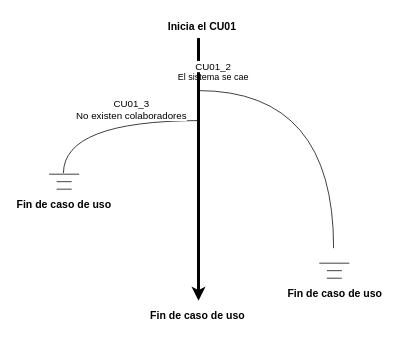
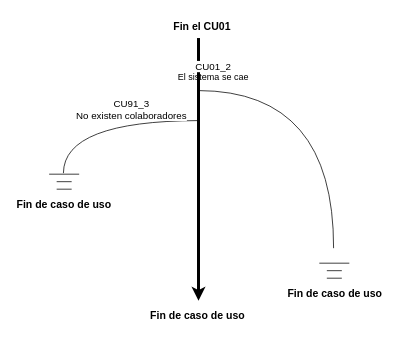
- <mxCell id="3" value="&lt;b&gt;&lt;font style=&quot;font-size: 14px;&quot;&gt;Inicia el CU01&lt;/font&gt;&lt;/b&gt;" style="text;html=1;align=center;verticalAlign=middle;whiteSpace=wrap;rounded=0;" vertex="1" parent="1"><mxGeometry x="204" y="20" width="130" height="30" as="geometry" /></mxCell>
+ <mxCell id="3" value="&lt;b&gt;&lt;font style=&quot;font-size: 14px;&quot;&gt;Fin el CU01&lt;/font&gt;&lt;/b&gt;" style="text;html=1;align=center;verticalAlign=middle;whiteSpace=wrap;rounded=0;" vertex="1" parent="1"><mxGeometry x="204" y="20" width="130" height="30" as="geometry" /></mxCell>
- <mxCell id="16" value="&lt;span style=&quot;font-family: Arial; font-size: 13px; white-space-collapse: preserve; background-color: rgb(255, 255, 255);&quot;&gt;CU01_3&lt;/span&gt;&lt;div&gt;&lt;span style=&quot;font-family: Arial; font-size: 13px; white-space-collapse: preserve; background-color: rgb(255, 255, 255);&quot;&gt;No existen colaboradores&lt;/span&gt;&lt;br&gt;&lt;div&gt;&lt;/div&gt;&lt;/div&gt;" style="text;html=1;align=center;verticalAlign=middle;whiteSpace=wrap;rounded=0;" vertex="1" parent="1"><mxGeometry x="84" y="130" width="182" height="30" as="geometry" /></mxCell>
+ <mxCell id="16" value="&lt;span style=&quot;font-family: Arial; font-size: 13px; white-space-collapse: preserve; background-color: rgb(255, 255, 255);&quot;&gt;CU91_3&lt;/span&gt;&lt;div&gt;&lt;span style=&quot;font-family: Arial; font-size: 13px; white-space-collapse: preserve; background-color: rgb(255, 255, 255);&quot;&gt;No existen colaboradores&lt;/span&gt;&lt;br&gt;&lt;div&gt;&lt;/div&gt;&lt;/div&gt;" style="text;html=1;align=center;verticalAlign=middle;whiteSpace=wrap;rounded=0;" vertex="1" parent="1"><mxGeometry x="84" y="130" width="182" height="30" as="geometry" /></mxCell>
